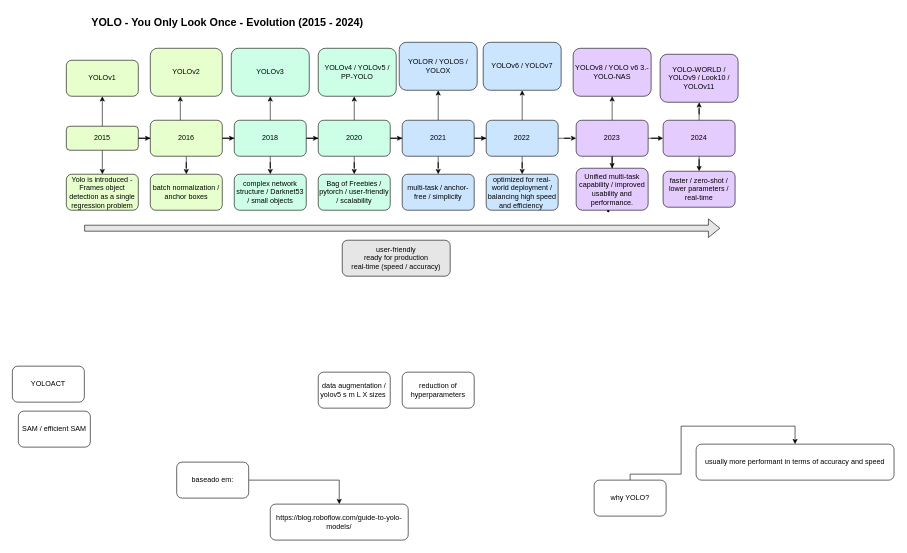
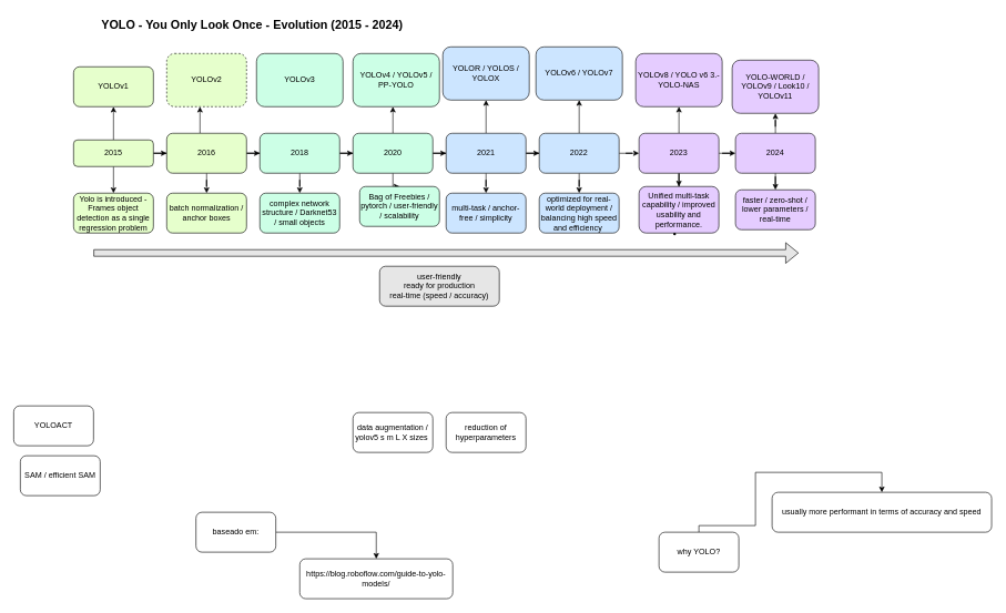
- <mxCell id="15" value="YOLOv2" style="rounded=1;whiteSpace=wrap;html=1;fontSize=12;glass=0;strokeWidth=1;shadow=0;fillColor=#E6FFCC;" parent="1" vertex="1"><mxGeometry x="250" y="80" width="120" height="80" as="geometry" /></mxCell>
+ <mxCell id="15" value="YOLOv2" style="rounded=1;whiteSpace=wrap;html=1;fontSize=12;glass=0;strokeWidth=1;shadow=0;fillColor=#E6FFCC;dashed=1;" parent="1" vertex="1"><mxGeometry x="250" y="80" width="120" height="80" as="geometry" /></mxCell>
- <mxCell id="16" value="" style="edgeStyle=orthogonalEdgeStyle;rounded=0;orthogonalLoop=1;jettySize=auto;html=1;fillColor=#00FF80;" parent="1" source="19" target="20" edge="1"><mxGeometry relative="1" as="geometry"><Array as="points"><mxPoint x="480" y="100" /></Array></mxGeometry></mxCell>
- <mxCell id="52" value="Bag of Freebies / pytorch / user-friendly / scalability" style="rounded=1;whiteSpace=wrap;html=1;fontSize=12;glass=0;strokeWidth=1;shadow=0;fillColor=#CCFFE6;" parent="1" vertex="1"><mxGeometry x="530" y="290" width="120" height="60" as="geometry" /></mxCell>
+ <mxCell id="52" value="Bag of Freebies / pytorch / user-friendly / scalability" style="rounded=1;whiteSpace=wrap;html=1;fontSize=12;glass=0;strokeWidth=1;shadow=0;fillColor=#CCFFE6;" parent="1" vertex="1"><mxGeometry x="540" y="280" width="120" height="60" as="geometry" /></mxCell>
